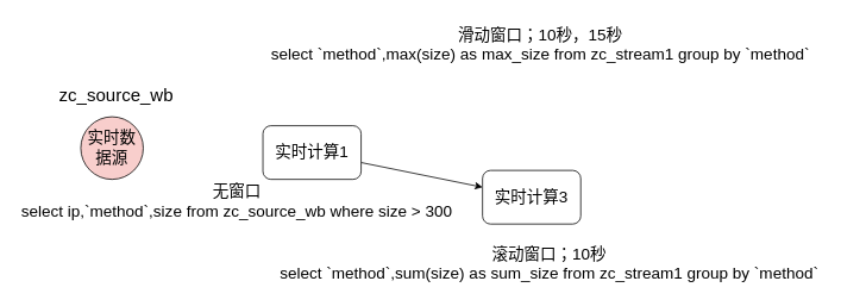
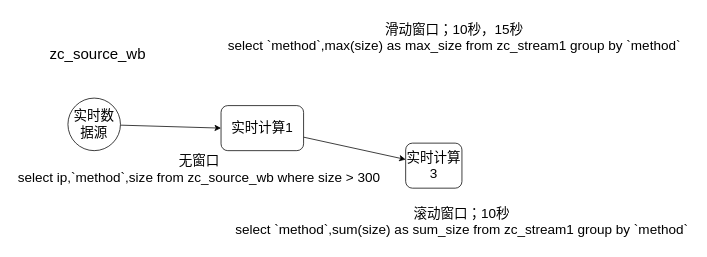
- <mxCell id="7" value="&lt;font style=&quot;font-size: 20px&quot;&gt;zc_source_wb&lt;/font&gt;" style="text;html=1;strokeColor=none;fillColor=none;align=center;verticalAlign=middle;whiteSpace=wrap;rounded=0;" parent="1" vertex="1"><mxGeometry x="55" y="90" width="150" height="30" as="geometry" /></mxCell>
+ <mxCell id="7" value="&lt;font style=&quot;font-size: 20px&quot;&gt;zc_source_wb&lt;/font&gt;" style="text;html=1;strokeColor=none;fillColor=none;align=center;verticalAlign=middle;whiteSpace=wrap;rounded=0;" parent="1" vertex="1"><mxGeometry x="55" y="55" width="150" height="30" as="geometry" /></mxCell>
- <mxCell id="3" value="&lt;font style=&quot;font-size: 18px&quot;&gt;实时数据源&lt;/font&gt;" style="ellipse;whiteSpace=wrap;html=1;aspect=fixed;fillColor=#f8cecc;" parent="1" vertex="1"><mxGeometry x="90" y="130" width="70" height="70" as="geometry" /></mxCell>
+ <mxCell id="3" value="&lt;font style=&quot;font-size: 18px&quot;&gt;实时数据源&lt;/font&gt;" style="ellipse;whiteSpace=wrap;html=1;aspect=fixed;" parent="1" vertex="1"><mxGeometry x="90" y="130" width="70" height="70" as="geometry" /></mxCell>
+ <mxCell id="2" style="rounded=0;orthogonalLoop=1;jettySize=auto;html=1;entryX=0;entryY=0.5;entryDx=0;entryDy=0;" parent="1" source="3" target="5" edge="1"><mxGeometry relative="1" as="geometry" /></mxCell>
- <mxCell id="6" value="&lt;font style=&quot;font-size: 18px&quot;&gt;实时计算3&lt;/font&gt;" style="rounded=1;whiteSpace=wrap;html=1;" parent="1" vertex="1"><mxGeometry x="540" y="190" width="110" height="60" as="geometry" /></mxCell>
+ <mxCell id="6" value="&lt;font style=&quot;font-size: 18px&quot;&gt;实时计算3&lt;/font&gt;" style="rounded=1;whiteSpace=wrap;html=1;" parent="1" vertex="1"><mxGeometry x="540" y="190" width="75" height="60" as="geometry" /></mxCell>
